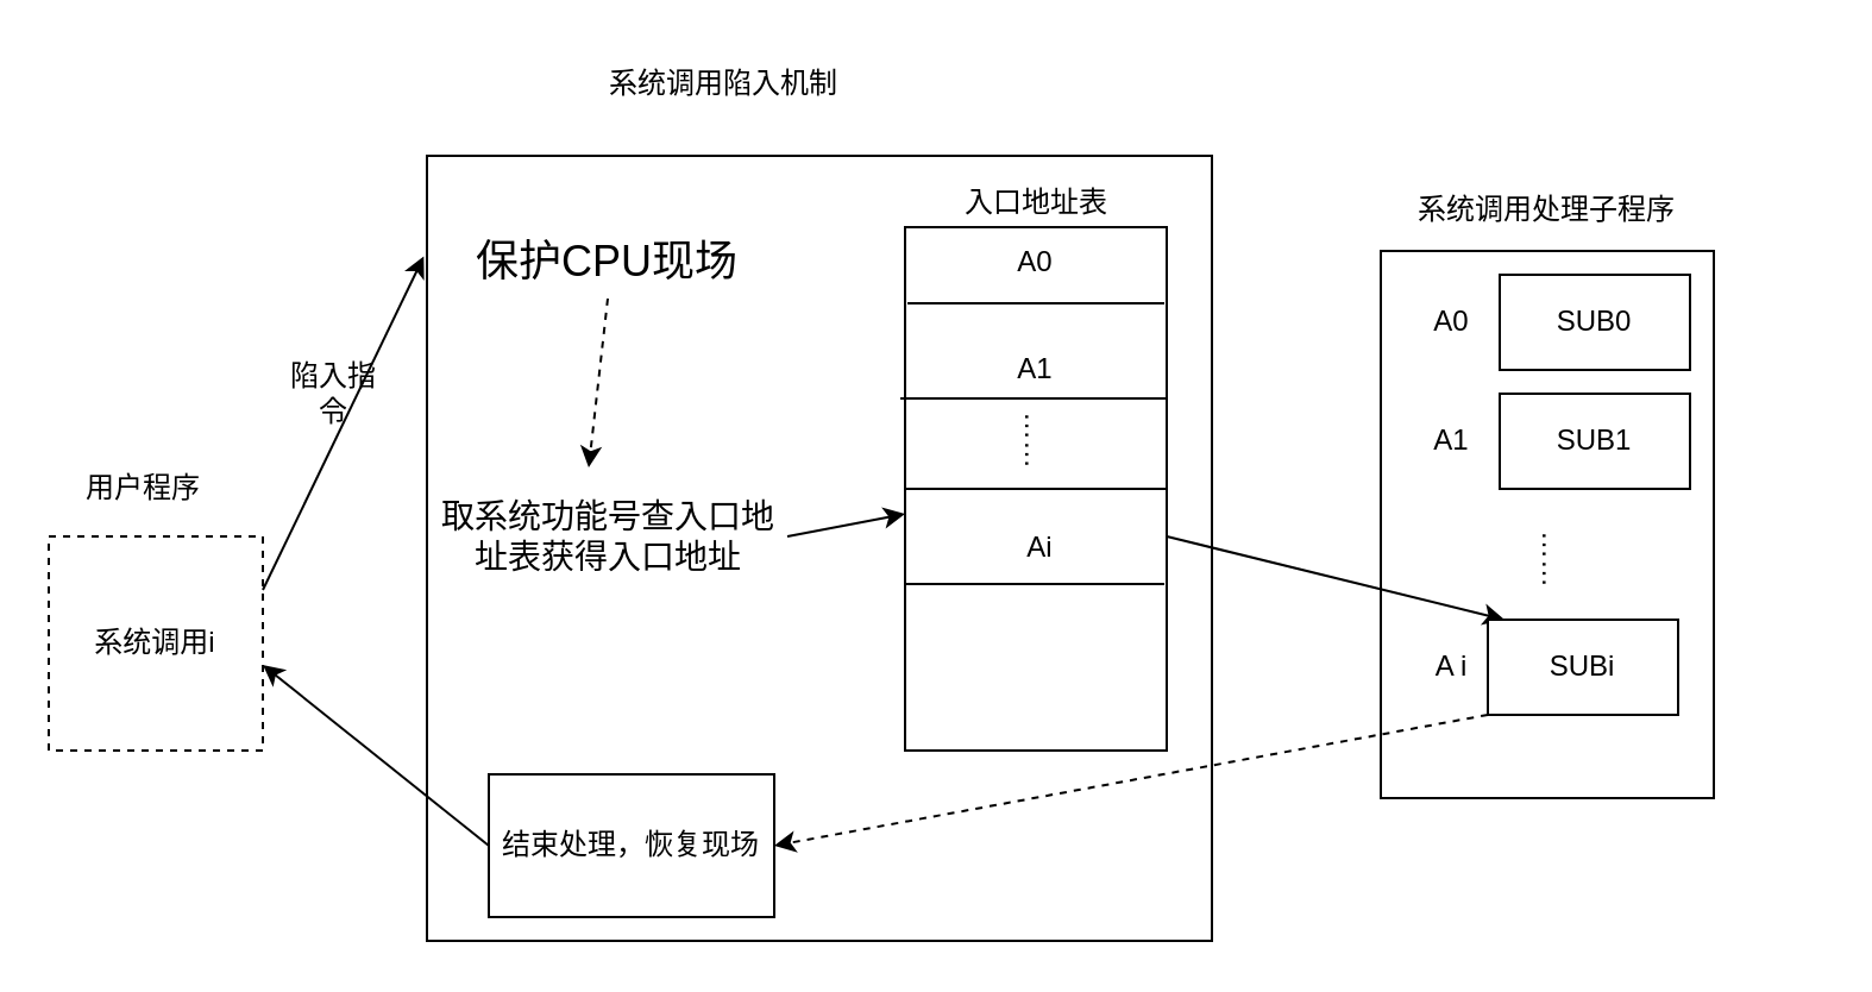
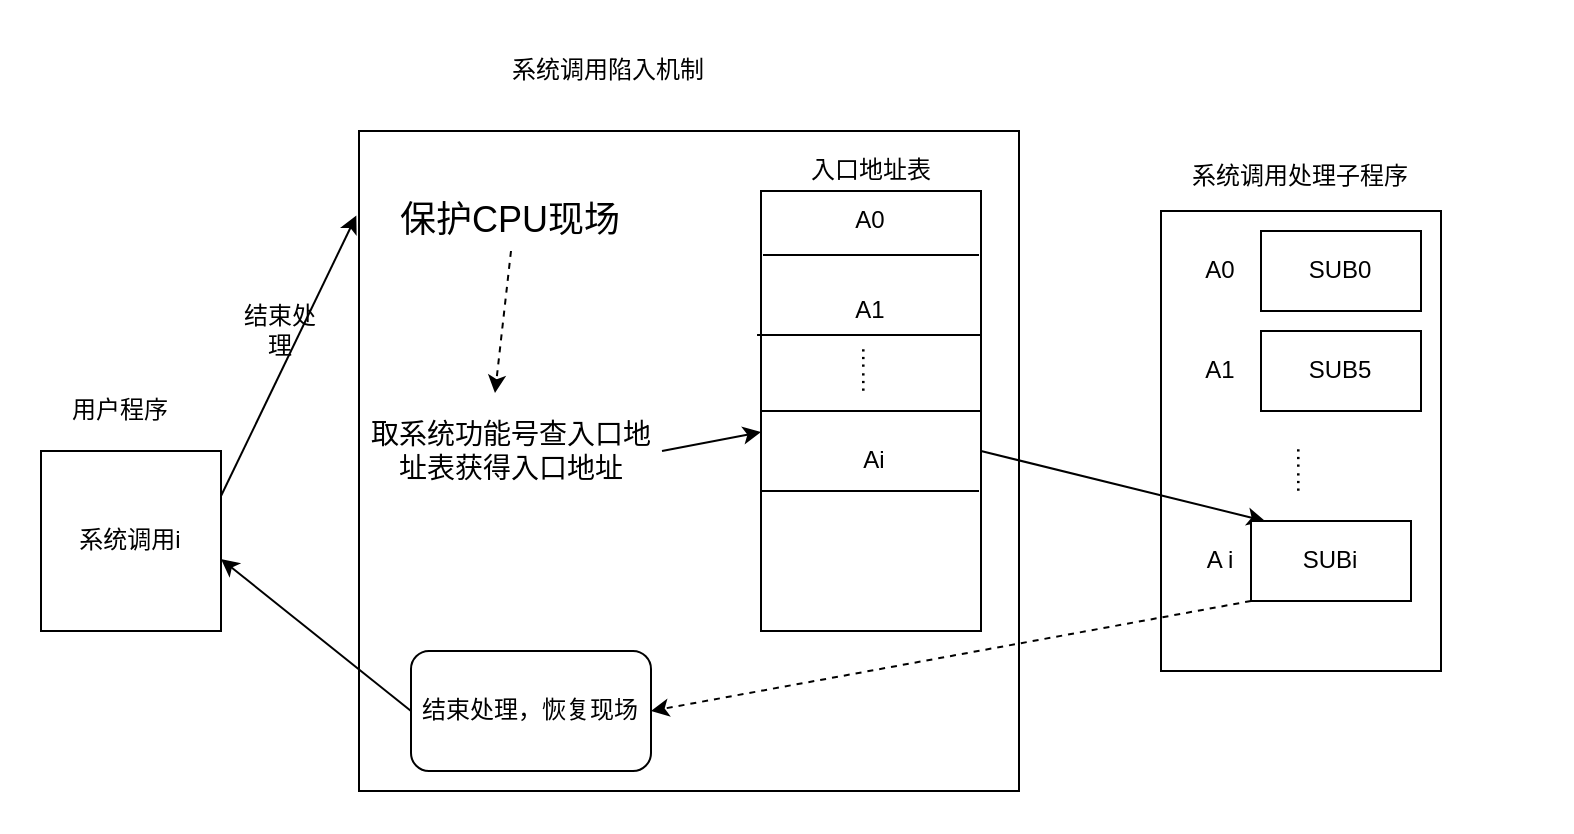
- <mxCell id="7" value="陷入指令" style="text;html=1;strokeColor=none;fillColor=none;align=center;verticalAlign=middle;whiteSpace=wrap;rounded=0;" vertex="1" parent="1"><mxGeometry x="120" y="155" width="40" height="20" as="geometry" /></mxCell>
+ <mxCell id="7" value="结束处理" style="text;html=1;strokeColor=none;fillColor=none;align=center;verticalAlign=middle;whiteSpace=wrap;rounded=0;" vertex="1" parent="1"><mxGeometry x="120" y="155" width="40" height="20" as="geometry" /></mxCell>
- <mxCell id="28" value="SUB1" style="rounded=0;whiteSpace=wrap;html=1;" vertex="1" parent="1"><mxGeometry x="630" y="165" width="80" height="40" as="geometry" /></mxCell>
+ <mxCell id="28" value="SUB5" style="rounded=0;whiteSpace=wrap;html=1;" vertex="1" parent="1"><mxGeometry x="630" y="165" width="80" height="40" as="geometry" /></mxCell>
- <mxCell id="3" value="系统调用i" style="whiteSpace=wrap;html=1;aspect=fixed;dashed=1;" vertex="1" parent="1"><mxGeometry x="20" y="225" width="90" height="90" as="geometry" /></mxCell>
+ <mxCell id="3" value="系统调用i" style="whiteSpace=wrap;html=1;aspect=fixed;" vertex="1" parent="1"><mxGeometry x="20" y="225" width="90" height="90" as="geometry" /></mxCell>
- <mxCell id="33" value="结束处理，恢复现场" style="rounded=0;whiteSpace=wrap;html=1;" vertex="1" parent="1"><mxGeometry x="205" y="325" width="120" height="60" as="geometry" /></mxCell>
+ <mxCell id="33" value="结束处理，恢复现场" style="whiteSpace=wrap;html=1;rounded=1;" vertex="1" parent="1"><mxGeometry x="205" y="325" width="120" height="60" as="geometry" /></mxCell>
